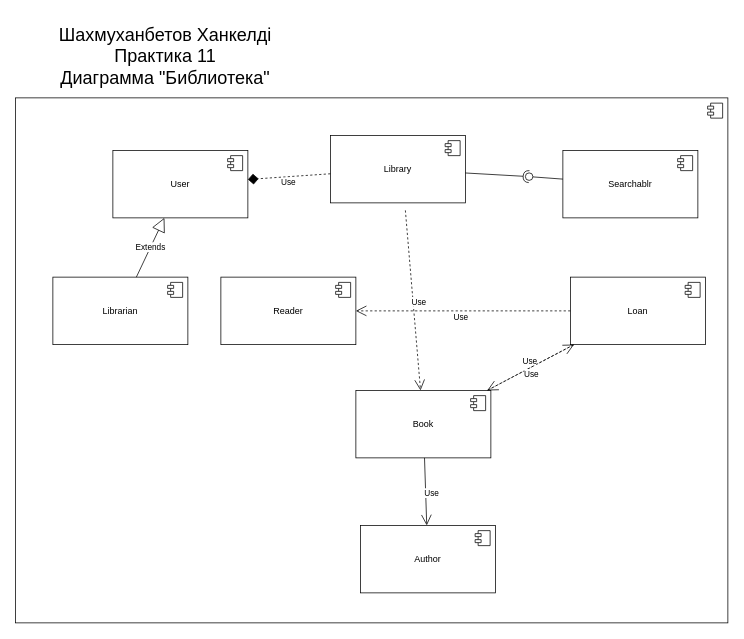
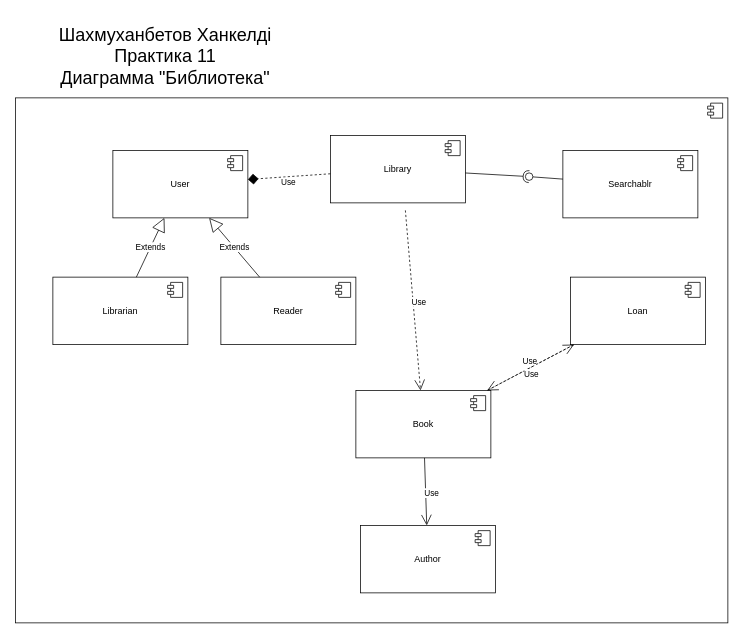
+ <mxCell id="29" value="Extends" style="endArrow=block;endSize=16;endFill=0;html=1;rounded=0;" edge="1" parent="1" source="13" target="9"><mxGeometry width="160" relative="1" as="geometry"><mxPoint x="700" y="537" as="sourcePoint" /><mxPoint x="220" y="540" as="targetPoint" /></mxGeometry></mxCell>
- <mxCell id="31" value="Use" style="endArrow=open;endSize=12;dashed=1;html=1;rounded=0;" edge="1" parent="1" source="7" target="13"><mxGeometry x="0.024" y="8" width="160" relative="1" as="geometry"><mxPoint x="550" y="290" as="sourcePoint" /><mxPoint x="557" y="420" as="targetPoint" /><mxPoint as="offset" /></mxGeometry></mxCell>
